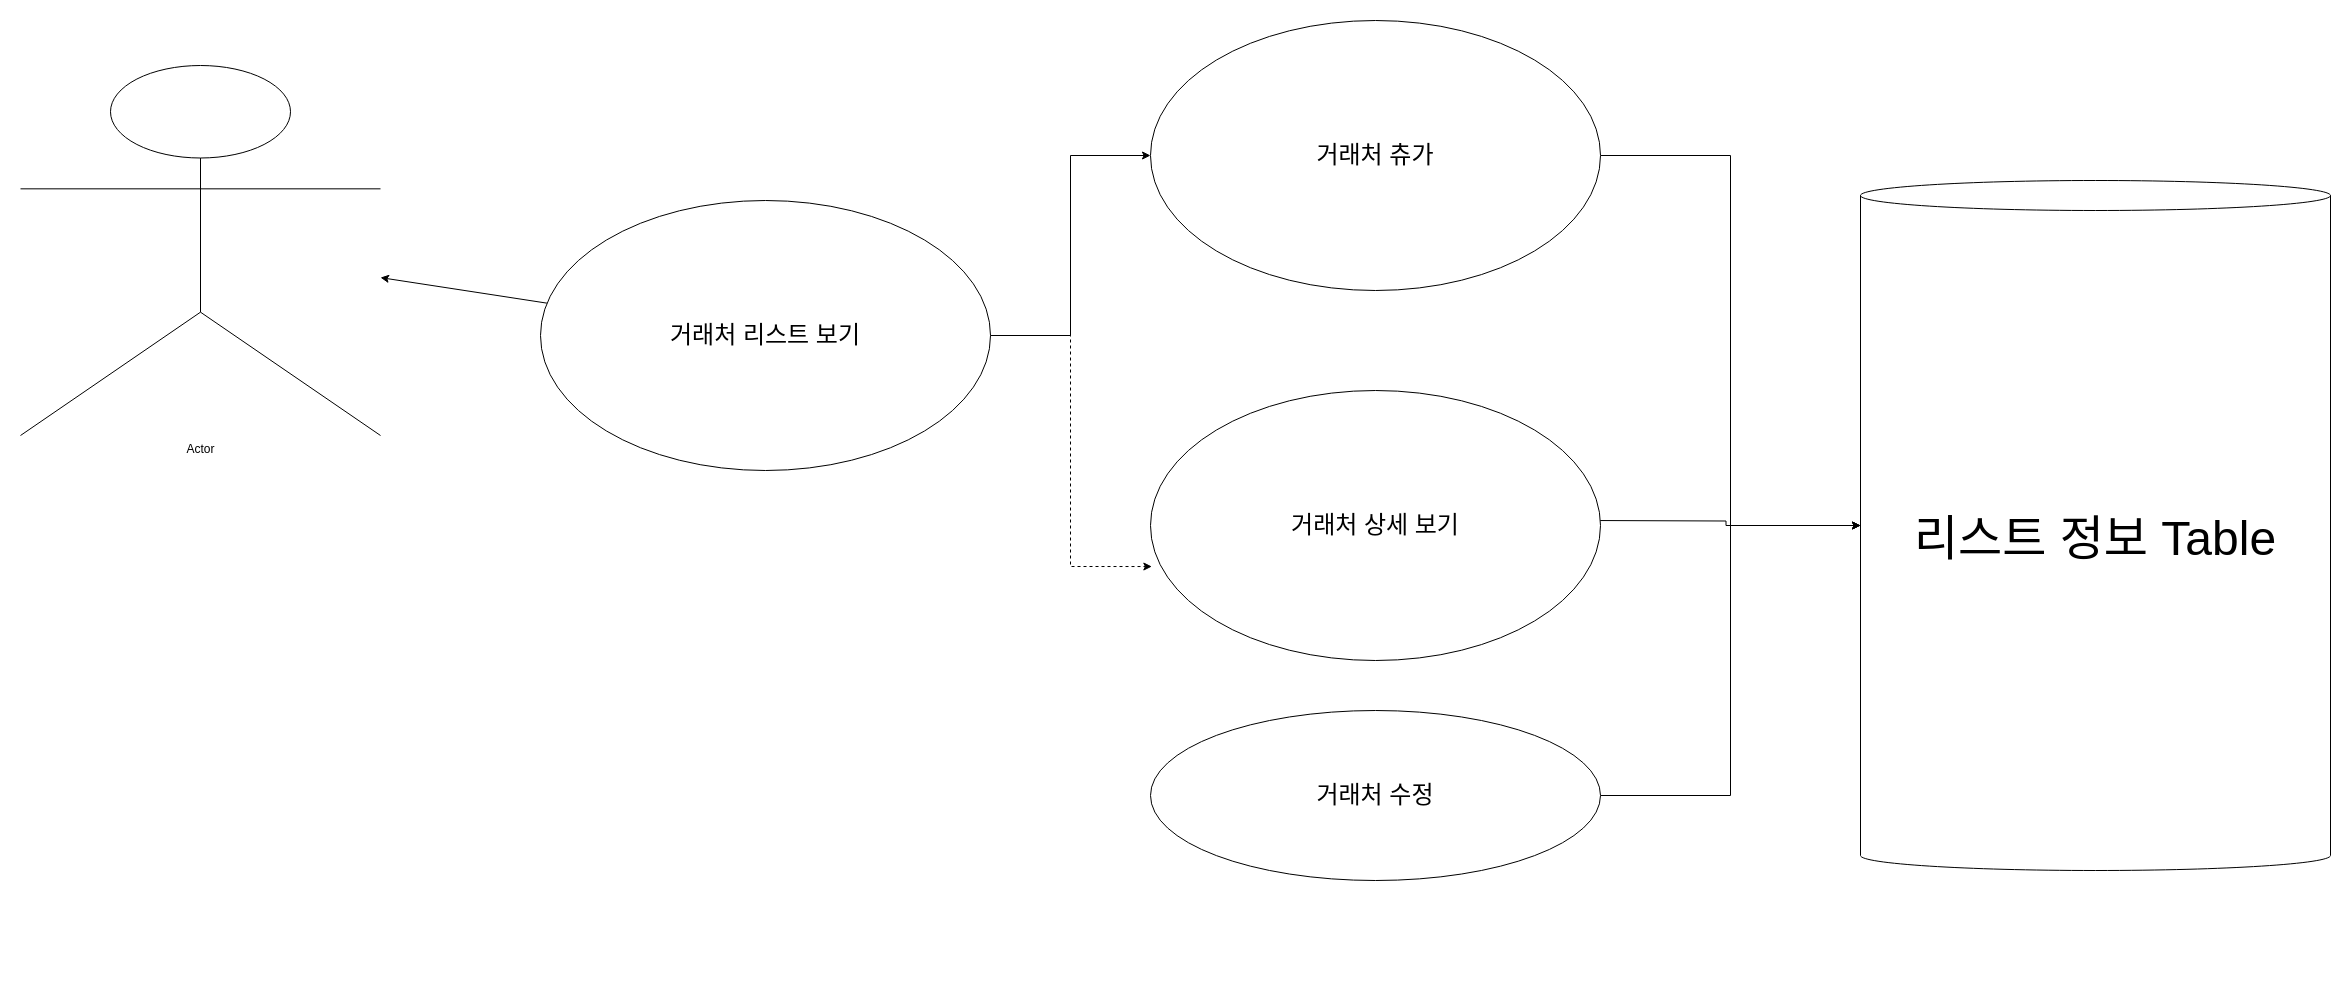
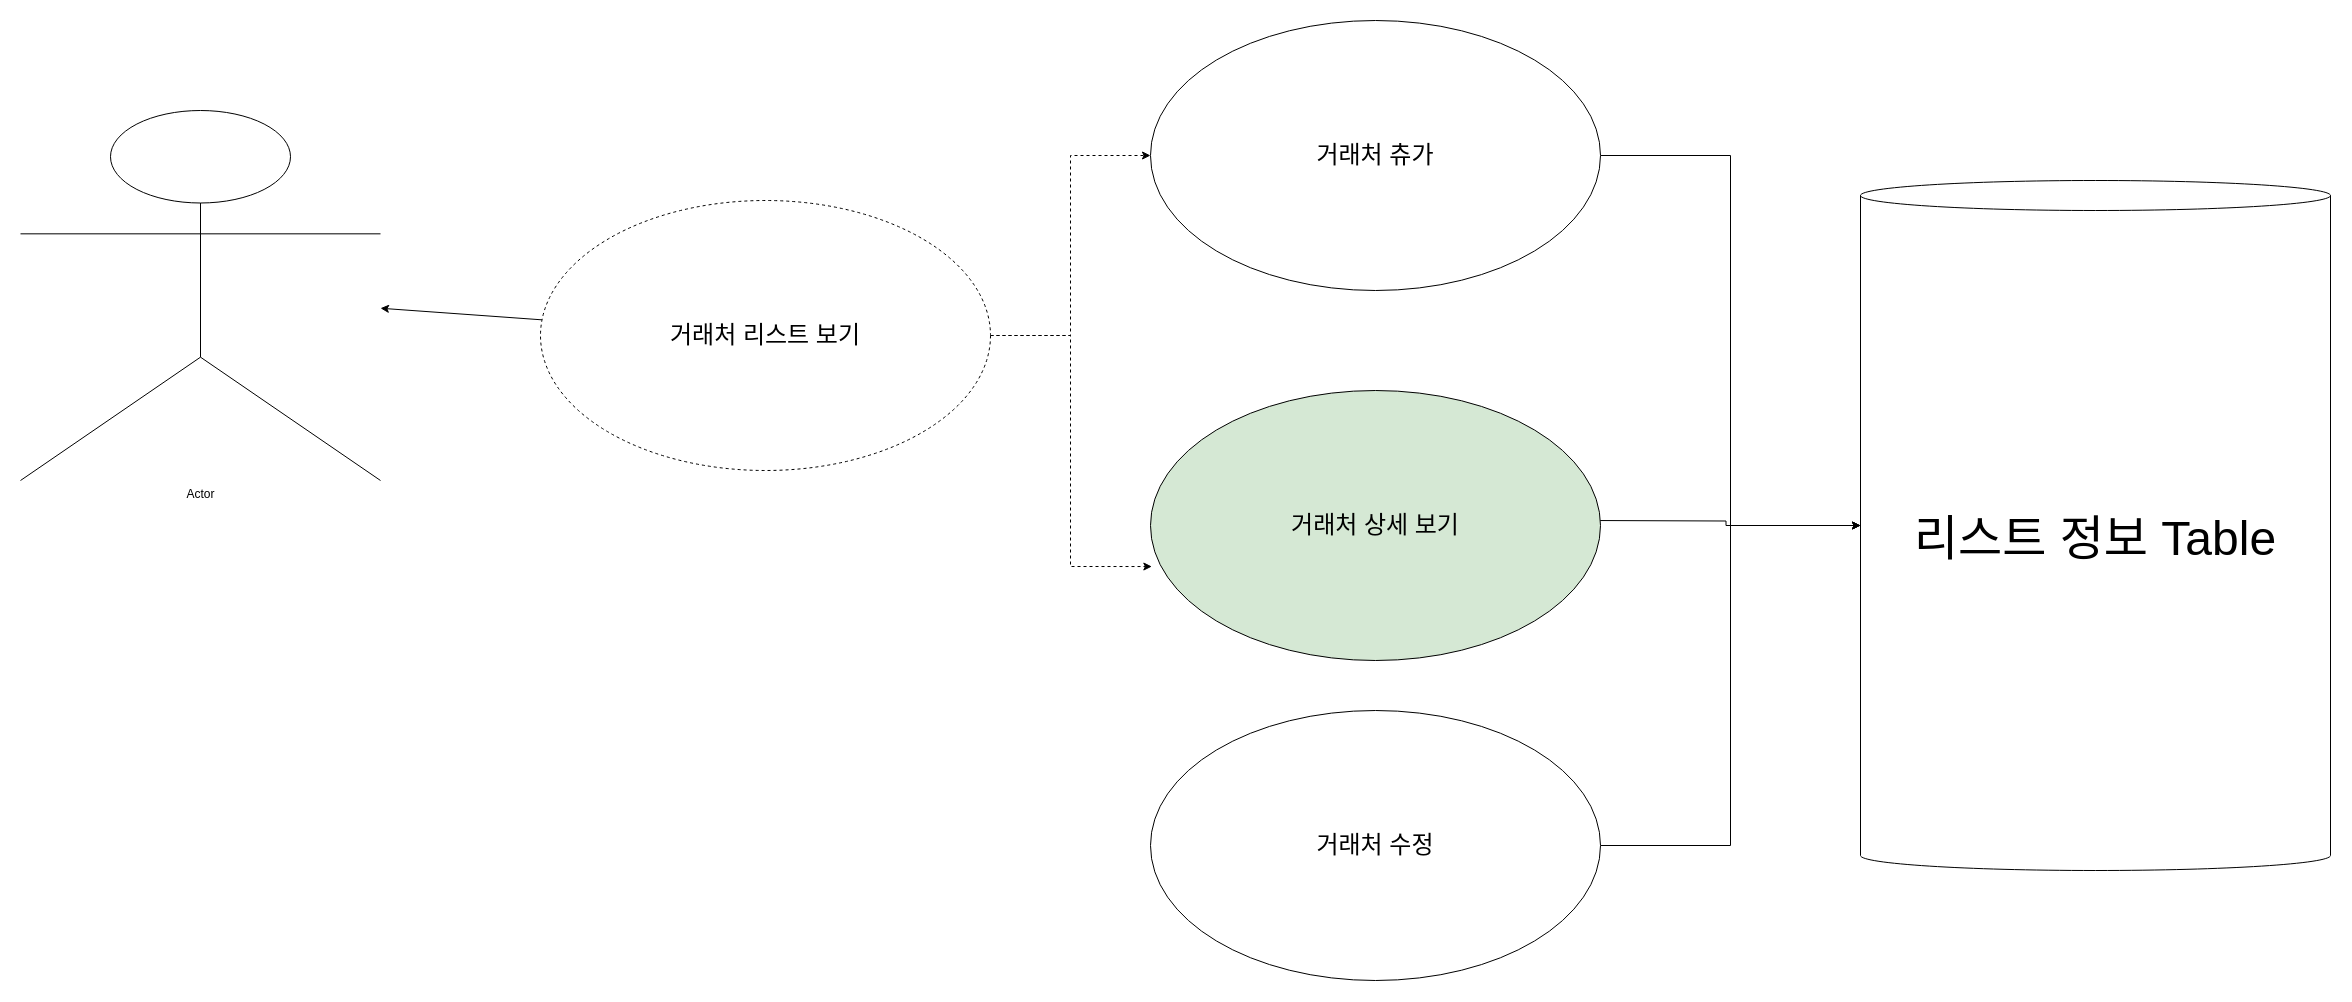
- <mxCell id="3" style="edgeStyle=orthogonalEdgeStyle;rounded=0;orthogonalLoop=1;jettySize=auto;html=1;" edge="1" parent="1" source="6" target="8"><mxGeometry relative="1" as="geometry" /></mxCell>
+ <mxCell id="3" style="edgeStyle=orthogonalEdgeStyle;rounded=0;orthogonalLoop=1;jettySize=auto;html=1;dashed=1;" edge="1" parent="1" source="6" target="8"><mxGeometry relative="1" as="geometry" /></mxCell>
- <mxCell id="2" value="Actor" style="shape=umlActor;verticalLabelPosition=bottom;verticalAlign=top;html=1;outlineConnect=0;" vertex="1" parent="1"><mxGeometry x="20" y="65" width="360" height="370" as="geometry" /></mxCell>
+ <mxCell id="2" value="Actor" style="shape=umlActor;verticalLabelPosition=bottom;verticalAlign=top;html=1;outlineConnect=0;" vertex="1" parent="1"><mxGeometry x="20" y="110" width="360" height="370" as="geometry" /></mxCell>
- <mxCell id="6" value="&lt;font style=&quot;font-size: 24px;&quot;&gt;거래처 리스트 보기&lt;/font&gt;" style="ellipse;whiteSpace=wrap;html=1;" vertex="1" parent="1"><mxGeometry x="540" y="200" width="450" height="270" as="geometry" /></mxCell>
+ <mxCell id="6" value="&lt;font style=&quot;font-size: 24px;&quot;&gt;거래처 리스트 보기&lt;/font&gt;" style="ellipse;whiteSpace=wrap;html=1;dashed=1;" vertex="1" parent="1"><mxGeometry x="540" y="200" width="450" height="270" as="geometry" /></mxCell>
- <mxCell id="10" value="&lt;font style=&quot;font-size: 24px;&quot;&gt;거래처 상세 보기&lt;/font&gt;" style="ellipse;whiteSpace=wrap;html=1;" vertex="1" parent="1"><mxGeometry x="1150" y="390" width="450" height="270" as="geometry" /></mxCell>
+ <mxCell id="10" value="&lt;font style=&quot;font-size: 24px;&quot;&gt;거래처 상세 보기&lt;/font&gt;" style="ellipse;whiteSpace=wrap;html=1;fillColor=#d5e8d4;" vertex="1" parent="1"><mxGeometry x="1150" y="390" width="450" height="270" as="geometry" /></mxCell>
- <mxCell id="12" value="&lt;font style=&quot;font-size: 24px;&quot;&gt;거래처 수정&lt;/font&gt;" style="ellipse;whiteSpace=wrap;html=1;" vertex="1" parent="1"><mxGeometry x="1150" y="710" width="450" height="170" as="geometry" /></mxCell>
+ <mxCell id="12" value="&lt;font style=&quot;font-size: 24px;&quot;&gt;거래처 수정&lt;/font&gt;" style="ellipse;whiteSpace=wrap;html=1;" vertex="1" parent="1"><mxGeometry x="1150" y="710" width="450" height="270" as="geometry" /></mxCell>
